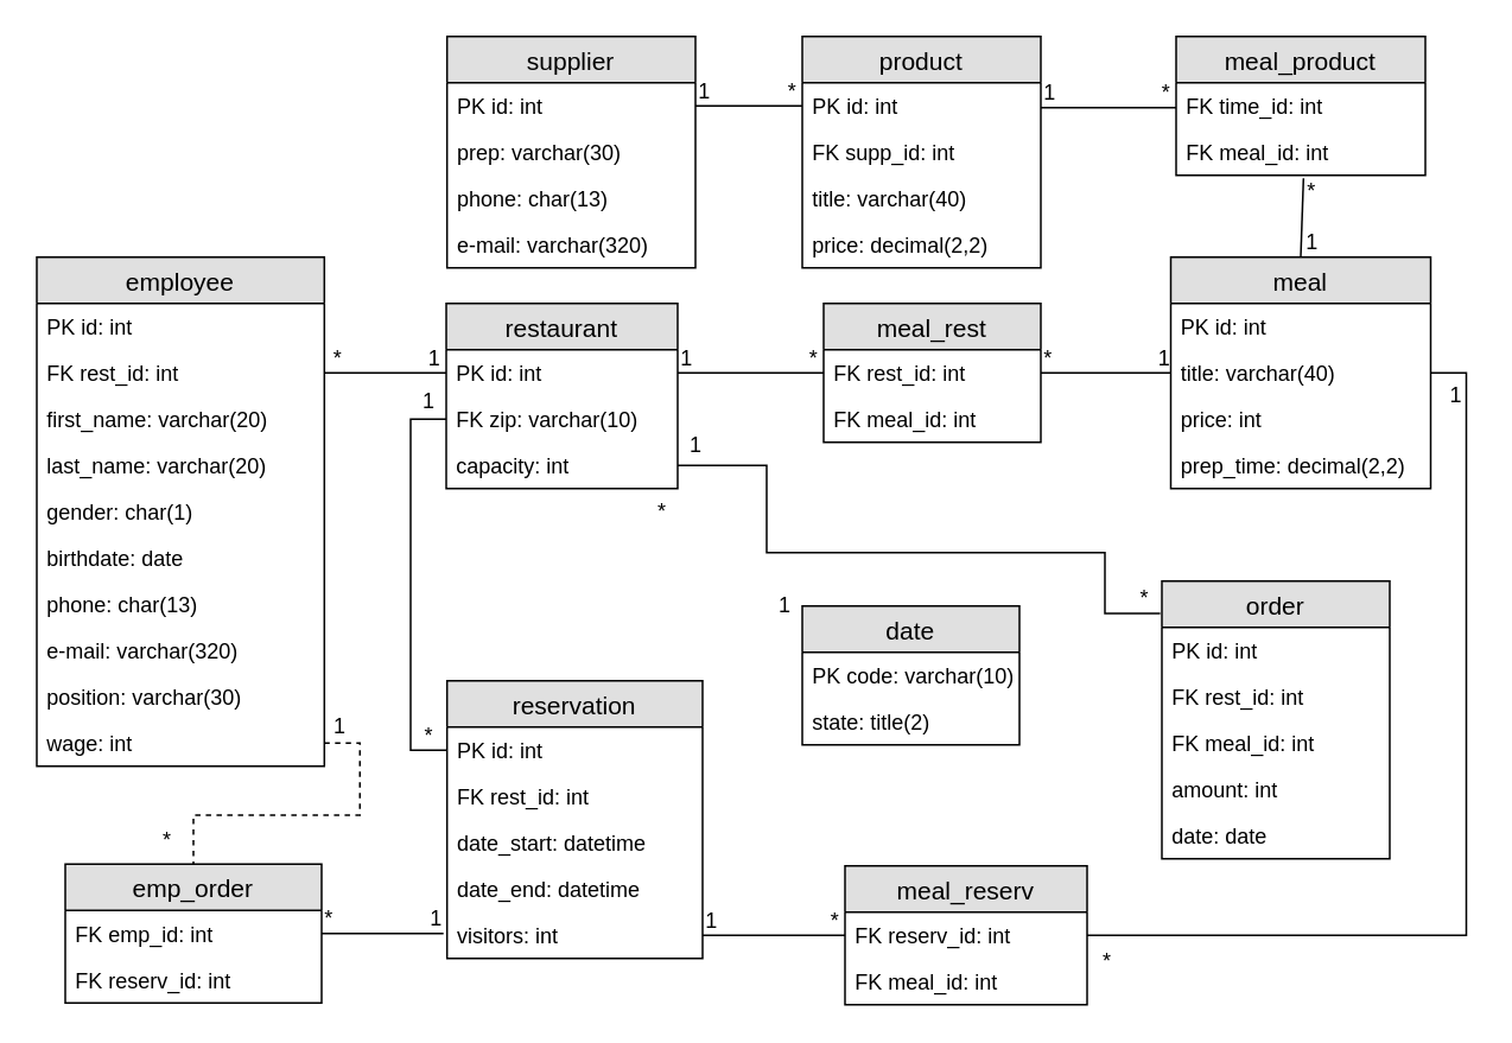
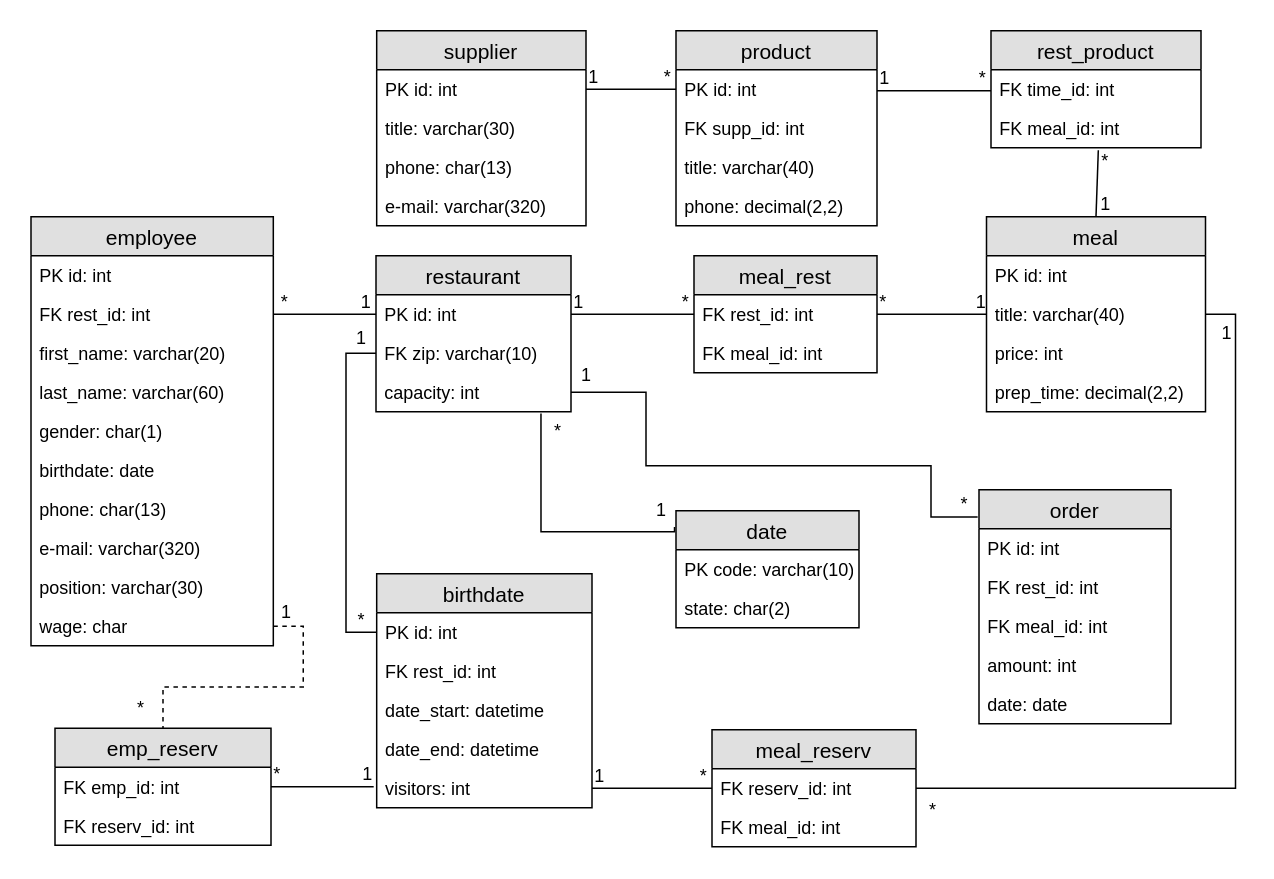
- <mxCell id="11" value="meal_product" style="swimlane;fontStyle=0;childLayout=stackLayout;horizontal=1;startSize=26;fillColor=#e0e0e0;horizontalStack=0;resizeParent=1;resizeParentMax=0;resizeLast=0;collapsible=1;marginBottom=0;swimlaneFillColor=#ffffff;align=center;fontSize=14;" parent="1" vertex="1"><mxGeometry x="660" y="20" width="140" height="78" as="geometry" /></mxCell>
+ <mxCell id="11" value="rest_product" style="swimlane;fontStyle=0;childLayout=stackLayout;horizontal=1;startSize=26;fillColor=#e0e0e0;horizontalStack=0;resizeParent=1;resizeParentMax=0;resizeLast=0;collapsible=1;marginBottom=0;swimlaneFillColor=#ffffff;align=center;fontSize=14;" parent="1" vertex="1"><mxGeometry x="660" y="20" width="140" height="78" as="geometry" /></mxCell>
- <mxCell id="19" value="prep: varchar(30)" style="text;strokeColor=none;fillColor=none;spacingLeft=4;spacingRight=4;overflow=hidden;rotatable=0;points=[[0,0.5],[1,0.5]];portConstraint=eastwest;fontSize=12;" parent="17" vertex="1"><mxGeometry y="52" width="139.54" height="26" as="geometry" /></mxCell>
+ <mxCell id="19" value="title: varchar(30)" style="text;strokeColor=none;fillColor=none;spacingLeft=4;spacingRight=4;overflow=hidden;rotatable=0;points=[[0,0.5],[1,0.5]];portConstraint=eastwest;fontSize=12;" parent="17" vertex="1"><mxGeometry y="52" width="139.54" height="26" as="geometry" /></mxCell>
- <mxCell id="10" value="price: decimal(2,2)" style="text;strokeColor=none;fillColor=none;spacingLeft=4;spacingRight=4;overflow=hidden;rotatable=0;points=[[0,0.5],[1,0.5]];portConstraint=eastwest;fontSize=12;" vertex="1" parent="6"><mxGeometry y="104" width="134" height="26" as="geometry" /></mxCell>
+ <mxCell id="10" value="phone: decimal(2,2)" style="text;strokeColor=none;fillColor=none;spacingLeft=4;spacingRight=4;overflow=hidden;rotatable=0;points=[[0,0.5],[1,0.5]];portConstraint=eastwest;fontSize=12;" vertex="1" parent="6"><mxGeometry y="104" width="134" height="26" as="geometry" /></mxCell>
- <mxCell id="29" value="last_name: varchar(20)" style="text;strokeColor=none;fillColor=none;spacingLeft=4;spacingRight=4;overflow=hidden;rotatable=0;points=[[0,0.5],[1,0.5]];portConstraint=eastwest;fontSize=12;" parent="25" vertex="1"><mxGeometry y="104" width="161.54" height="26" as="geometry" /></mxCell>
+ <mxCell id="29" value="last_name: varchar(60)" style="text;strokeColor=none;fillColor=none;spacingLeft=4;spacingRight=4;overflow=hidden;rotatable=0;points=[[0,0.5],[1,0.5]];portConstraint=eastwest;fontSize=12;" parent="25" vertex="1"><mxGeometry y="104" width="161.54" height="26" as="geometry" /></mxCell>
+ <mxCell id="70" style="edgeStyle=orthogonalEdgeStyle;rounded=0;orthogonalLoop=1;jettySize=auto;html=1;exitX=0.846;exitY=1.045;exitDx=0;exitDy=0;entryX=-0.008;entryY=0.138;entryDx=0;entryDy=0;endArrow=none;endFill=0;exitPerimeter=0;entryPerimeter=0;" parent="1" source="5" target="14" edge="1"><mxGeometry relative="1" as="geometry"><Array as="points"><mxPoint x="360" y="354" /></Array></mxGeometry></mxCell>
- <mxCell id="40" value="reservation" style="swimlane;fontStyle=0;childLayout=stackLayout;horizontal=1;startSize=26;fillColor=#e0e0e0;horizontalStack=0;resizeParent=1;resizeParentMax=0;resizeLast=0;collapsible=1;marginBottom=0;swimlaneFillColor=#ffffff;align=center;fontSize=14;aspect=fixed;" parent="1" vertex="1"><mxGeometry x="250.46" y="382" width="143.54" height="156" as="geometry" /></mxCell>
+ <mxCell id="40" value="birthdate" style="swimlane;fontStyle=0;childLayout=stackLayout;horizontal=1;startSize=26;fillColor=#e0e0e0;horizontalStack=0;resizeParent=1;resizeParentMax=0;resizeLast=0;collapsible=1;marginBottom=0;swimlaneFillColor=#ffffff;align=center;fontSize=14;aspect=fixed;" parent="1" vertex="1"><mxGeometry x="250.46" y="382" width="143.54" height="156" as="geometry" /></mxCell>
- <mxCell id="16" value="state: title(2)" style="text;strokeColor=none;fillColor=none;spacingLeft=4;spacingRight=4;overflow=hidden;rotatable=0;points=[[0,0.5],[1,0.5]];portConstraint=eastwest;fontSize=12;" parent="14" vertex="1"><mxGeometry y="52" width="122" height="26" as="geometry" /></mxCell>
+ <mxCell id="16" value="state: char(2)" style="text;strokeColor=none;fillColor=none;spacingLeft=4;spacingRight=4;overflow=hidden;rotatable=0;points=[[0,0.5],[1,0.5]];portConstraint=eastwest;fontSize=12;" parent="14" vertex="1"><mxGeometry y="52" width="122" height="26" as="geometry" /></mxCell>
- <mxCell id="35" value="wage: int" style="text;strokeColor=none;fillColor=none;spacingLeft=4;spacingRight=4;overflow=hidden;rotatable=0;points=[[0,0.5],[1,0.5]];portConstraint=eastwest;fontSize=12;" parent="25" vertex="1"><mxGeometry y="260" width="161.54" height="26" as="geometry" /></mxCell>
+ <mxCell id="35" value="wage: char" style="text;strokeColor=none;fillColor=none;spacingLeft=4;spacingRight=4;overflow=hidden;rotatable=0;points=[[0,0.5],[1,0.5]];portConstraint=eastwest;fontSize=12;" parent="25" vertex="1"><mxGeometry y="260" width="161.54" height="26" as="geometry" /></mxCell>
- <mxCell id="82" value="emp_order" style="swimlane;fontStyle=0;childLayout=stackLayout;horizontal=1;startSize=26;fillColor=#e0e0e0;horizontalStack=0;resizeParent=1;resizeParentMax=0;resizeLast=0;collapsible=1;marginBottom=0;swimlaneFillColor=#ffffff;align=center;fontSize=14;" parent="1" vertex="1"><mxGeometry x="36" y="485" width="144" height="78" as="geometry" /></mxCell>
+ <mxCell id="82" value="emp_reserv" style="swimlane;fontStyle=0;childLayout=stackLayout;horizontal=1;startSize=26;fillColor=#e0e0e0;horizontalStack=0;resizeParent=1;resizeParentMax=0;resizeLast=0;collapsible=1;marginBottom=0;swimlaneFillColor=#ffffff;align=center;fontSize=14;" parent="1" vertex="1"><mxGeometry x="36" y="485" width="144" height="78" as="geometry" /></mxCell>
